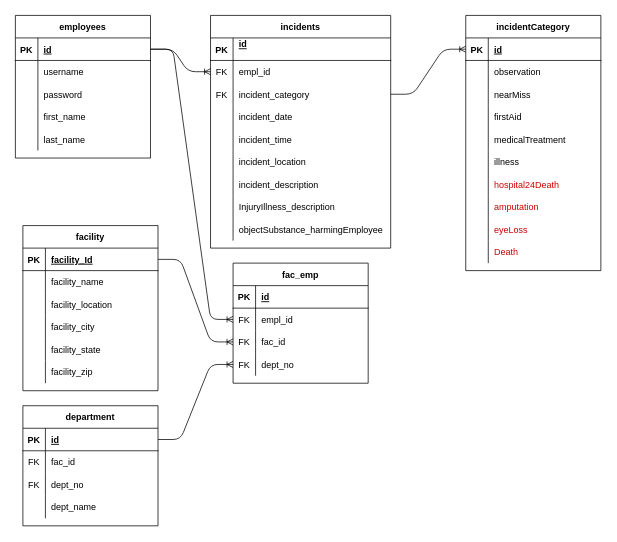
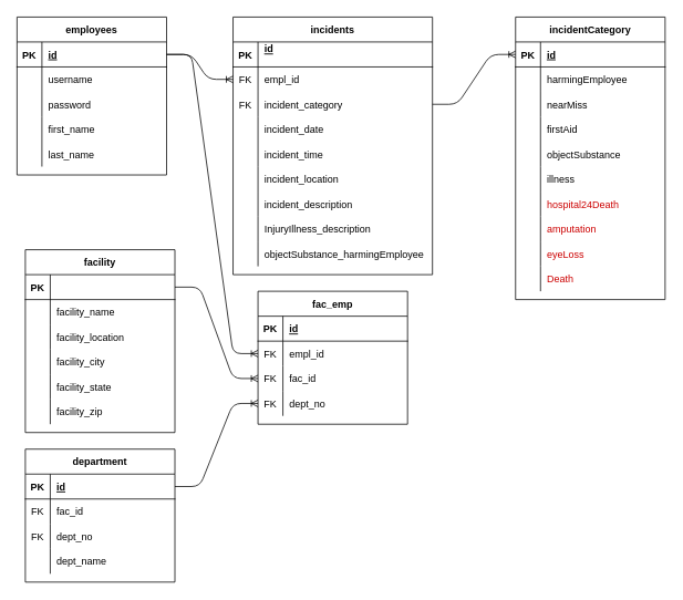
- <mxCell id="71" value="observation" style="shape=partialRectangle;connectable=0;fillColor=none;top=0;left=0;bottom=0;right=0;align=left;spacingLeft=6;overflow=hidden;" vertex="1" parent="69"><mxGeometry x="30" width="150" height="30" as="geometry" /></mxCell>
+ <mxCell id="71" value="harmingEmployee" style="shape=partialRectangle;connectable=0;fillColor=none;top=0;left=0;bottom=0;right=0;align=left;spacingLeft=6;overflow=hidden;" vertex="1" parent="69"><mxGeometry x="30" width="150" height="30" as="geometry" /></mxCell>
- <mxCell id="80" value="medicalTreatment" style="shape=partialRectangle;connectable=0;fillColor=none;top=0;left=0;bottom=0;right=0;align=left;spacingLeft=6;overflow=hidden;" vertex="1" parent="78"><mxGeometry x="30" width="150" height="30" as="geometry" /></mxCell>
+ <mxCell id="80" value="objectSubstance" style="shape=partialRectangle;connectable=0;fillColor=none;top=0;left=0;bottom=0;right=0;align=left;spacingLeft=6;overflow=hidden;" vertex="1" parent="78"><mxGeometry x="30" width="150" height="30" as="geometry" /></mxCell>
- <mxCell id="49" value="facility_Id" style="shape=partialRectangle;connectable=0;fillColor=none;top=0;left=0;bottom=0;right=0;align=left;spacingLeft=6;fontStyle=5;overflow=hidden;" vertex="1" parent="47"><mxGeometry x="30" width="150" height="30" as="geometry" /></mxCell>
